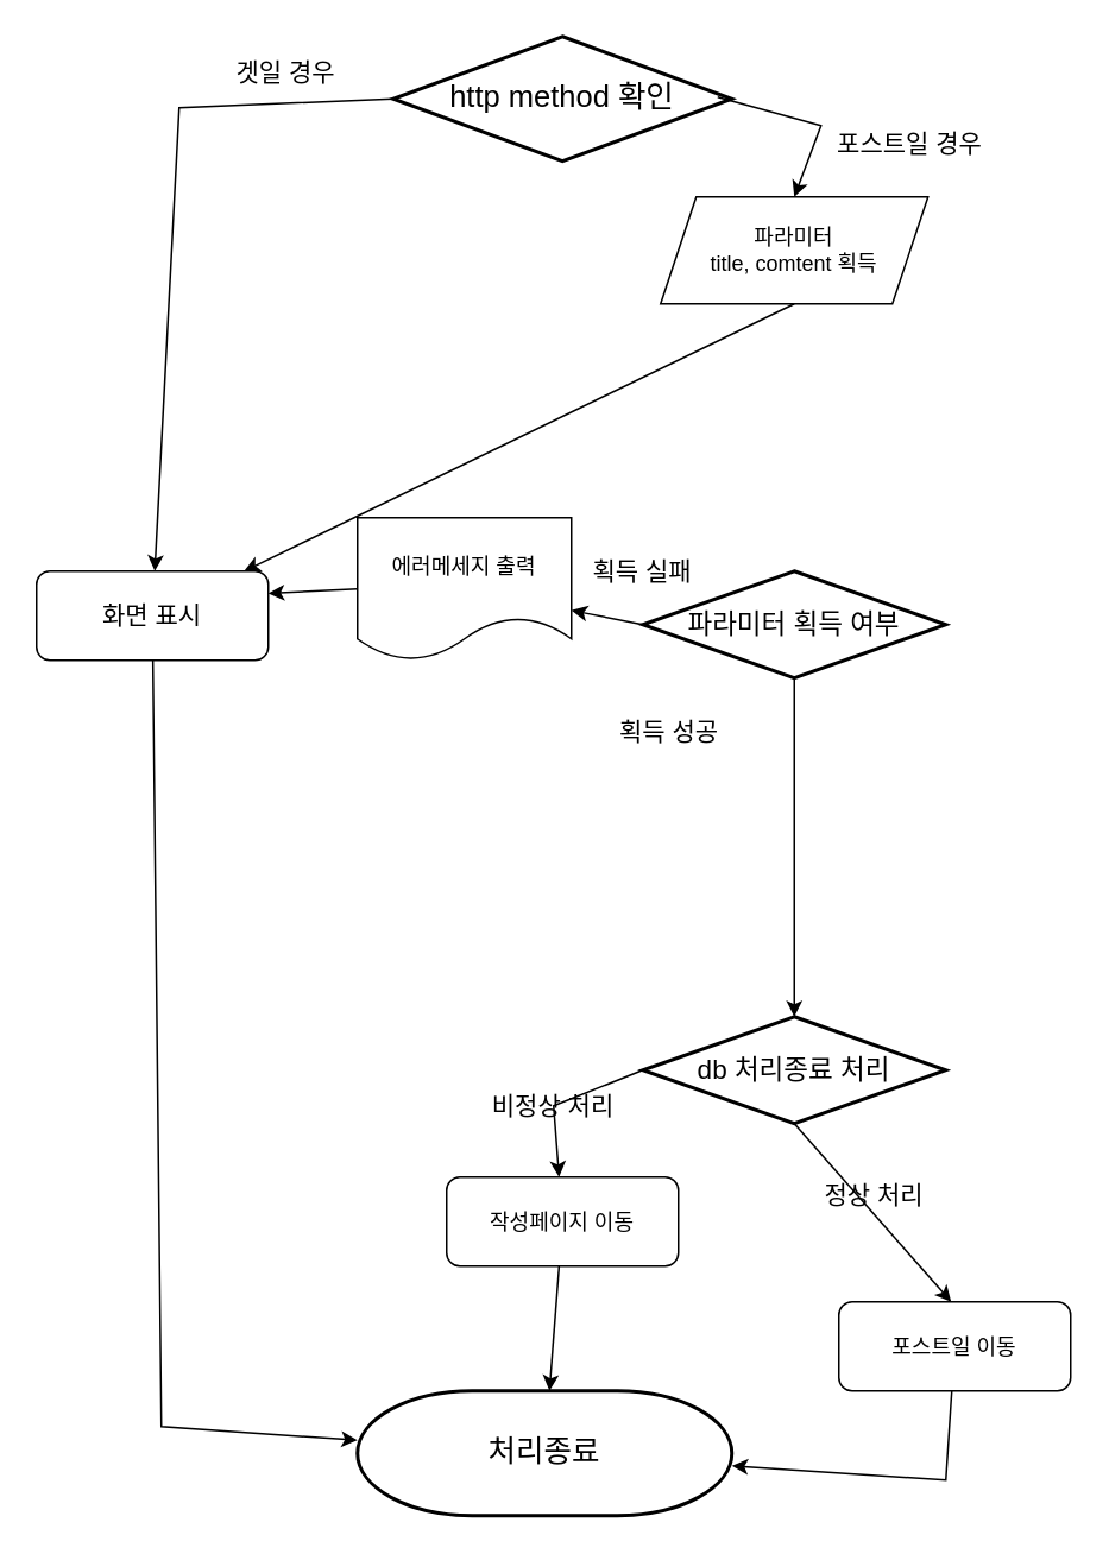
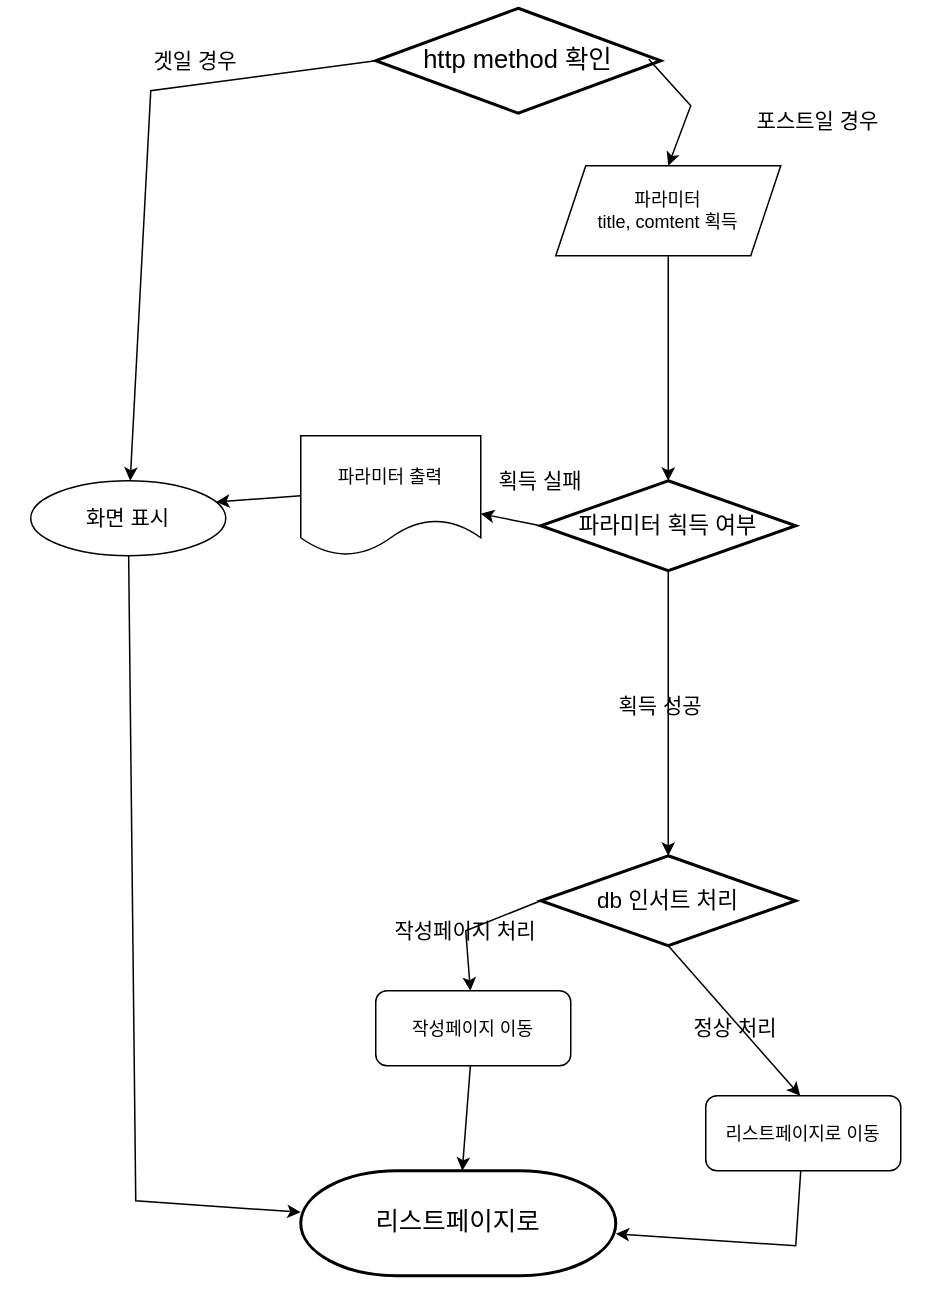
- <mxCell id="5" value="&lt;font style=&quot;font-size: 14px;&quot;&gt;겟일 경우&lt;/font&gt;" style="text;html=1;strokeColor=none;fillColor=none;align=center;verticalAlign=middle;whiteSpace=wrap;rounded=0;fontSize=17;" vertex="1" parent="1"><mxGeometry x="100" y="20" width="120" height="40" as="geometry" /></mxCell>
+ <mxCell id="5" value="&lt;font style=&quot;font-size: 14px;&quot;&gt;겟일 경우&lt;/font&gt;" style="text;html=1;strokeColor=none;fillColor=none;align=center;verticalAlign=middle;whiteSpace=wrap;rounded=0;fontSize=17;" vertex="1" parent="1"><mxGeometry x="70" y="20" width="120" height="40" as="geometry" /></mxCell>
- <mxCell id="2" value="http method 확인" style="strokeWidth=2;html=1;shape=mxgraph.flowchart.decision;whiteSpace=wrap;fontSize=17;" vertex="1" parent="1"><mxGeometry x="220" y="20" width="190" height="70" as="geometry" /></mxCell>
+ <mxCell id="2" value="http method 확인" style="strokeWidth=2;html=1;shape=mxgraph.flowchart.decision;whiteSpace=wrap;fontSize=17;" vertex="1" parent="1"><mxGeometry x="250" y="5" width="190" height="70" as="geometry" /></mxCell>
- <mxCell id="6" value="&lt;font style=&quot;font-size: 14px;&quot;&gt;포스트일 경우&lt;/font&gt;" style="text;html=1;strokeColor=none;fillColor=none;align=center;verticalAlign=middle;whiteSpace=wrap;rounded=0;fontSize=17;" vertex="1" parent="1"><mxGeometry x="450" y="60" width="120" height="40" as="geometry" /></mxCell>
+ <mxCell id="6" value="&lt;font style=&quot;font-size: 14px;&quot;&gt;포스트일 경우&lt;/font&gt;" style="text;html=1;strokeColor=none;fillColor=none;align=center;verticalAlign=middle;whiteSpace=wrap;rounded=0;fontSize=17;" vertex="1" parent="1"><mxGeometry x="485" y="60" width="120" height="40" as="geometry" /></mxCell>
- <mxCell id="19" value="" style="endArrow=classic;html=1;rounded=0;fontSize=12;exitX=0.5;exitY=1;exitDx=0;exitDy=0;" edge="1" parent="1" source="20" target="7"><mxGeometry width="50" height="50" relative="1" as="geometry"><mxPoint x="465" y="170" as="sourcePoint" /><mxPoint x="410" y="190" as="targetPoint" /></mxGeometry></mxCell>
+ <mxCell id="19" value="" style="endArrow=classic;html=1;rounded=0;fontSize=12;exitX=0.5;exitY=1;exitDx=0;exitDy=0;entryX=0.5;entryY=0;entryDx=0;entryDy=0;entryPerimeter=0;" edge="1" parent="1" source="20" target="22"><mxGeometry width="50" height="50" relative="1" as="geometry"><mxPoint x="465" y="170" as="sourcePoint" /><mxPoint x="410" y="190" as="targetPoint" /></mxGeometry></mxCell>
- <mxCell id="26" value="에러메세지 출력" style="shape=document;whiteSpace=wrap;html=1;boundedLbl=1;fontSize=12;" vertex="1" parent="1"><mxGeometry x="200" y="290" width="120" height="80" as="geometry" /></mxCell>
+ <mxCell id="26" value="파라미터 출력" style="shape=document;whiteSpace=wrap;html=1;boundedLbl=1;fontSize=12;" vertex="1" parent="1"><mxGeometry x="200" y="290" width="120" height="80" as="geometry" /></mxCell>
- <mxCell id="7" value="화면 표시" style="rounded=1;whiteSpace=wrap;html=1;fontSize=14;" vertex="1" parent="1"><mxGeometry x="20" y="320" width="130" height="50" as="geometry" /></mxCell>
+ <mxCell id="7" value="화면 표시" style="ellipse;whiteSpace=wrap;html=1;fontSize=14;" vertex="1" parent="1"><mxGeometry x="20" y="320" width="130" height="50" as="geometry" /></mxCell>
- <mxCell id="24" value="&lt;font style=&quot;font-size: 14px;&quot;&gt;획득 성공&lt;/font&gt;" style="text;html=1;strokeColor=none;fillColor=none;align=center;verticalAlign=middle;whiteSpace=wrap;rounded=0;fontSize=17;" vertex="1" parent="1"><mxGeometry x="315" y="390" width="120" height="40" as="geometry" /></mxCell>
+ <mxCell id="24" value="&lt;font style=&quot;font-size: 14px;&quot;&gt;획득 성공&lt;/font&gt;" style="text;html=1;strokeColor=none;fillColor=none;align=center;verticalAlign=middle;whiteSpace=wrap;rounded=0;fontSize=17;" vertex="1" parent="1"><mxGeometry x="380" y="450" width="120" height="40" as="geometry" /></mxCell>
- <mxCell id="10" value="&lt;font style=&quot;font-size: 15px;&quot;&gt;db 처리종료 처리&lt;/font&gt;" style="strokeWidth=2;html=1;shape=mxgraph.flowchart.decision;whiteSpace=wrap;fontSize=17;" vertex="1" parent="1"><mxGeometry x="360" y="570" width="170" height="60" as="geometry" /></mxCell>
+ <mxCell id="10" value="&lt;font style=&quot;font-size: 15px;&quot;&gt;db 인서트 처리&lt;/font&gt;" style="strokeWidth=2;html=1;shape=mxgraph.flowchart.decision;whiteSpace=wrap;fontSize=17;" vertex="1" parent="1"><mxGeometry x="360" y="570" width="170" height="60" as="geometry" /></mxCell>
- <mxCell id="16" value="&lt;font style=&quot;font-size: 14px;&quot;&gt;비정상 처리&lt;/font&gt;" style="text;html=1;strokeColor=none;fillColor=none;align=center;verticalAlign=middle;whiteSpace=wrap;rounded=0;fontSize=17;" vertex="1" parent="1"><mxGeometry x="250" y="600" width="120" height="40" as="geometry" /></mxCell>
+ <mxCell id="16" value="&lt;font style=&quot;font-size: 14px;&quot;&gt;작성페이지 처리&lt;/font&gt;" style="text;html=1;strokeColor=none;fillColor=none;align=center;verticalAlign=middle;whiteSpace=wrap;rounded=0;fontSize=17;" vertex="1" parent="1"><mxGeometry x="250" y="600" width="120" height="40" as="geometry" /></mxCell>
- <mxCell id="12" value="&lt;font style=&quot;font-size: 14px;&quot;&gt;정상 처리&lt;/font&gt;" style="text;html=1;strokeColor=none;fillColor=none;align=center;verticalAlign=middle;whiteSpace=wrap;rounded=0;fontSize=17;" vertex="1" parent="1"><mxGeometry x="430" y="650" width="120" height="40" as="geometry" /></mxCell>
+ <mxCell id="12" value="&lt;font style=&quot;font-size: 14px;&quot;&gt;정상 처리&lt;/font&gt;" style="text;html=1;strokeColor=none;fillColor=none;align=center;verticalAlign=middle;whiteSpace=wrap;rounded=0;fontSize=17;" vertex="1" parent="1"><mxGeometry x="430" y="665" width="120" height="40" as="geometry" /></mxCell>
- <mxCell id="13" value="&lt;font style=&quot;font-size: 12px;&quot;&gt;포스트일 이동&lt;/font&gt;" style="rounded=1;whiteSpace=wrap;html=1;fontSize=14;" vertex="1" parent="1"><mxGeometry x="470" y="730" width="130" height="50" as="geometry" /></mxCell>
+ <mxCell id="13" value="&lt;font style=&quot;font-size: 12px;&quot;&gt;리스트페이지로 이동&lt;/font&gt;" style="rounded=1;whiteSpace=wrap;html=1;fontSize=14;" vertex="1" parent="1"><mxGeometry x="470" y="730" width="130" height="50" as="geometry" /></mxCell>
- <mxCell id="8" value="&lt;font style=&quot;font-size: 17px;&quot;&gt;처리종료&lt;/font&gt;" style="strokeWidth=2;html=1;shape=mxgraph.flowchart.terminator;whiteSpace=wrap;" vertex="1" parent="1"><mxGeometry x="200" y="780" width="210" height="70" as="geometry" /></mxCell>
+ <mxCell id="8" value="&lt;font style=&quot;font-size: 17px;&quot;&gt;리스트페이지로&lt;/font&gt;" style="strokeWidth=2;html=1;shape=mxgraph.flowchart.terminator;whiteSpace=wrap;" vertex="1" parent="1"><mxGeometry x="200" y="780" width="210" height="70" as="geometry" /></mxCell>
